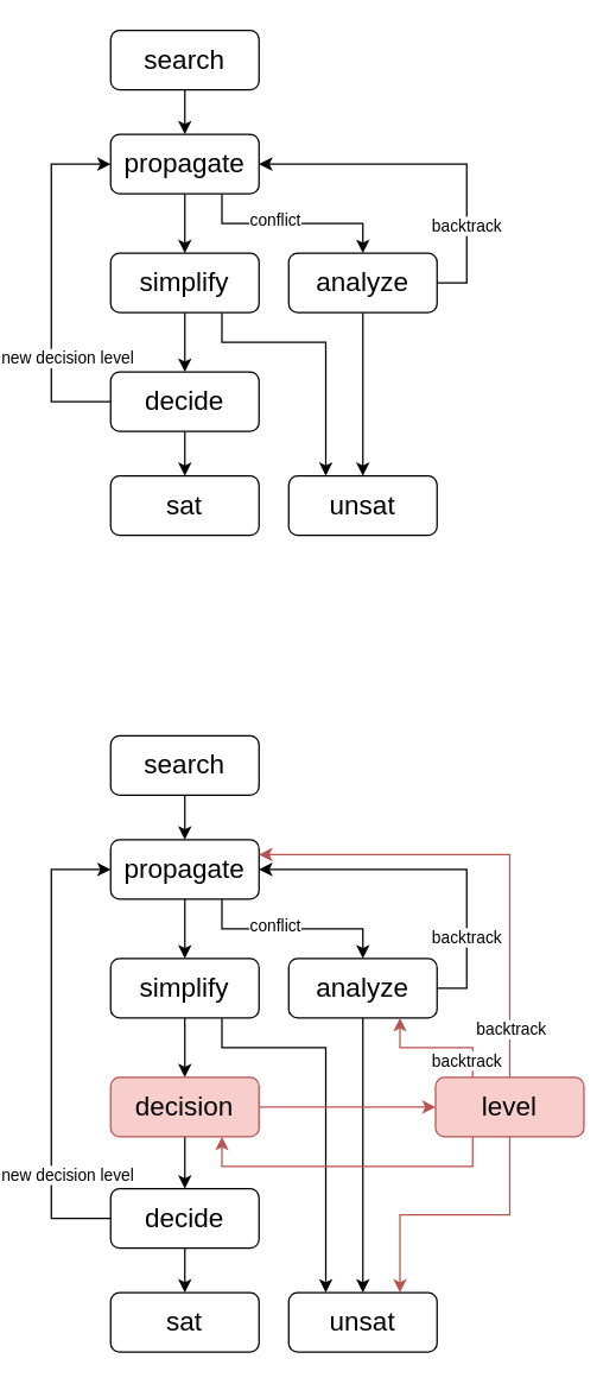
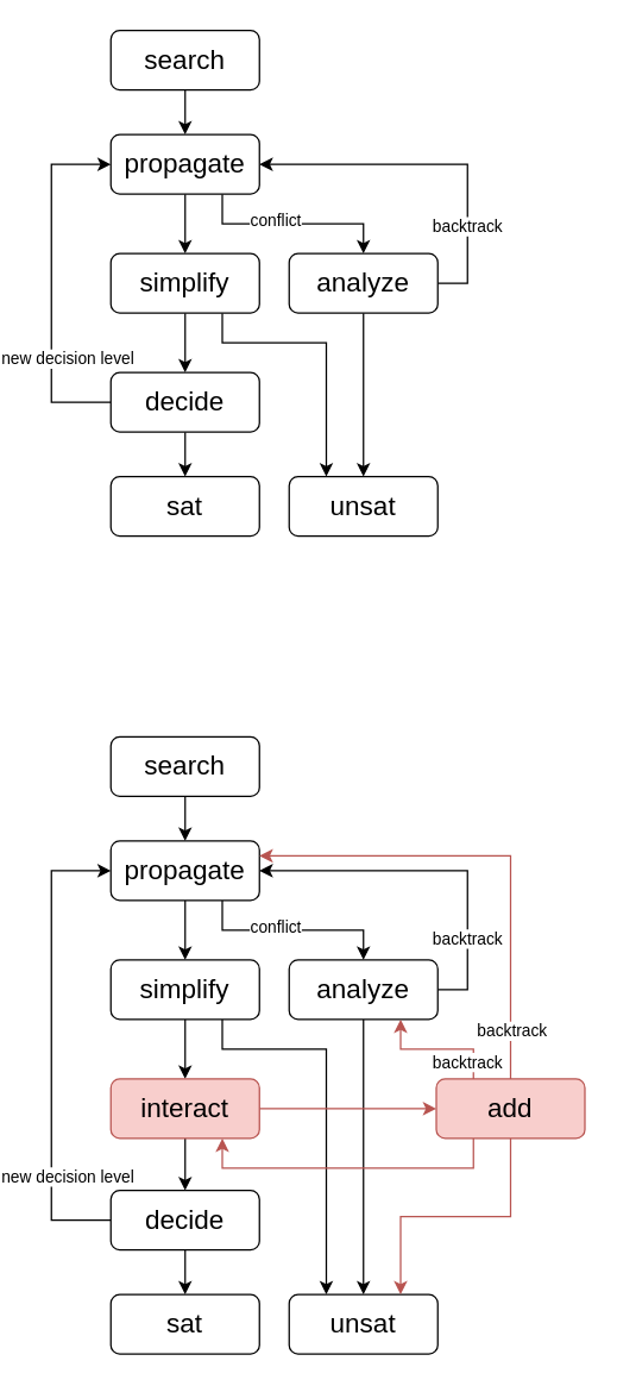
- <mxCell id="42" value="&lt;font style=&quot;font-size: 18px;&quot;&gt;decision&lt;/font&gt;" style="rounded=1;whiteSpace=wrap;html=1;fillColor=#f8cecc;strokeColor=#b85450;" parent="1" vertex="1"><mxGeometry x="60" y="725" width="100" height="40" as="geometry" /></mxCell>
+ <mxCell id="42" value="&lt;font style=&quot;font-size: 18px;&quot;&gt;interact&lt;/font&gt;" style="rounded=1;whiteSpace=wrap;html=1;fillColor=#f8cecc;strokeColor=#b85450;" parent="1" vertex="1"><mxGeometry x="60" y="725" width="100" height="40" as="geometry" /></mxCell>
- <mxCell id="50" value="&lt;font style=&quot;font-size: 18px;&quot;&gt;level&lt;/font&gt;" style="rounded=1;whiteSpace=wrap;html=1;fillColor=#f8cecc;strokeColor=#b85450;" parent="1" vertex="1"><mxGeometry x="279" y="725" width="100" height="40" as="geometry" /></mxCell>
+ <mxCell id="50" value="&lt;font style=&quot;font-size: 18px;&quot;&gt;add&lt;/font&gt;" style="rounded=1;whiteSpace=wrap;html=1;fillColor=#f8cecc;strokeColor=#b85450;" parent="1" vertex="1"><mxGeometry x="279" y="725" width="100" height="40" as="geometry" /></mxCell>
